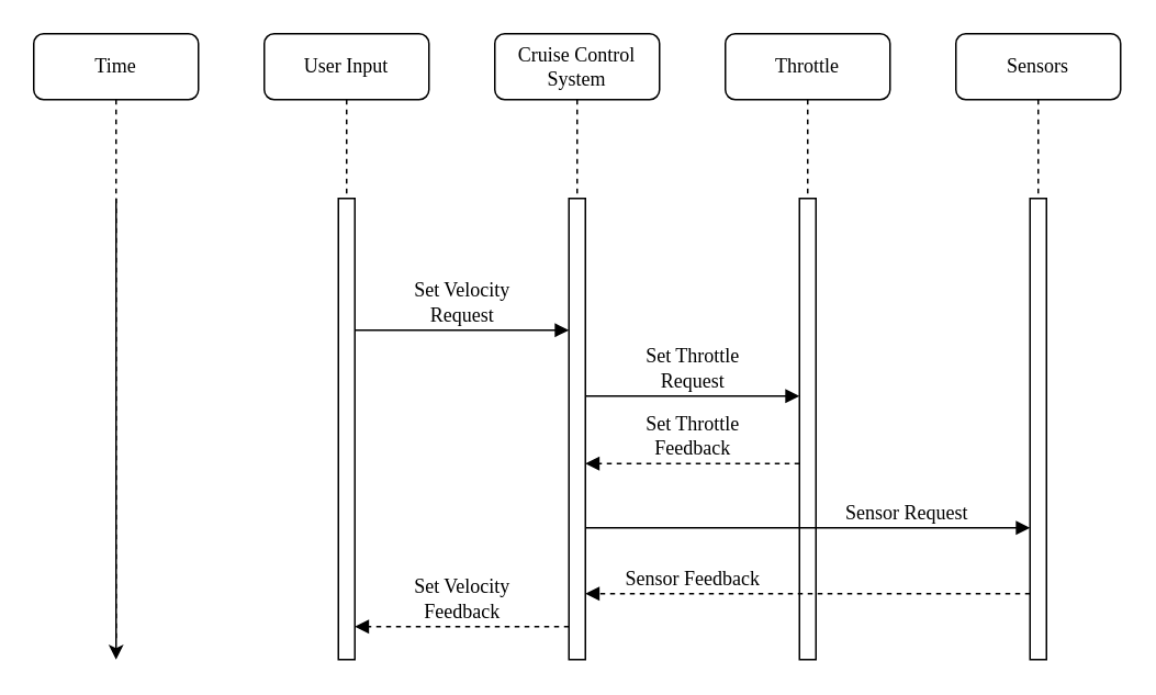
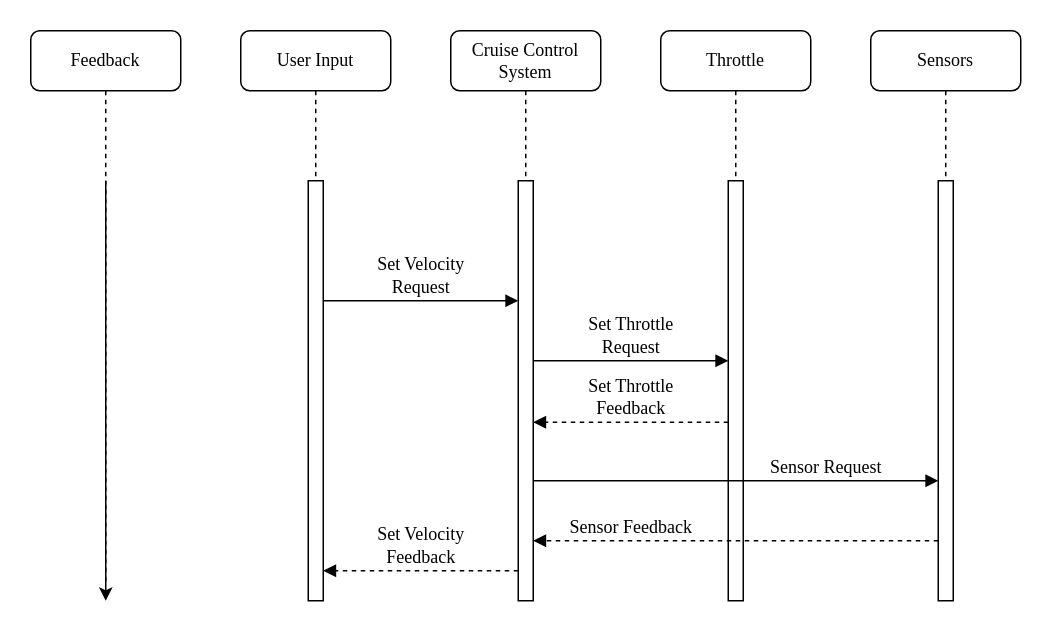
- <mxCell id="11" value="Time" style="shape=umlLifeline;perimeter=lifelinePerimeter;whiteSpace=wrap;html=1;container=1;collapsible=0;recursiveResize=0;outlineConnect=0;rounded=1;shadow=0;comic=0;labelBackgroundColor=none;strokeWidth=1;fontFamily=Verdana;fontSize=12;align=center;fillColor=#ffffff;" parent="1" vertex="1"><mxGeometry x="20" y="20" width="100" height="370" as="geometry" /></mxCell>
+ <mxCell id="11" value="Feedback" style="shape=umlLifeline;perimeter=lifelinePerimeter;whiteSpace=wrap;html=1;container=1;collapsible=0;recursiveResize=0;outlineConnect=0;rounded=1;shadow=0;comic=0;labelBackgroundColor=none;strokeWidth=1;fontFamily=Verdana;fontSize=12;align=center;fillColor=#ffffff;" parent="1" vertex="1"><mxGeometry x="20" y="20" width="100" height="370" as="geometry" /></mxCell>
